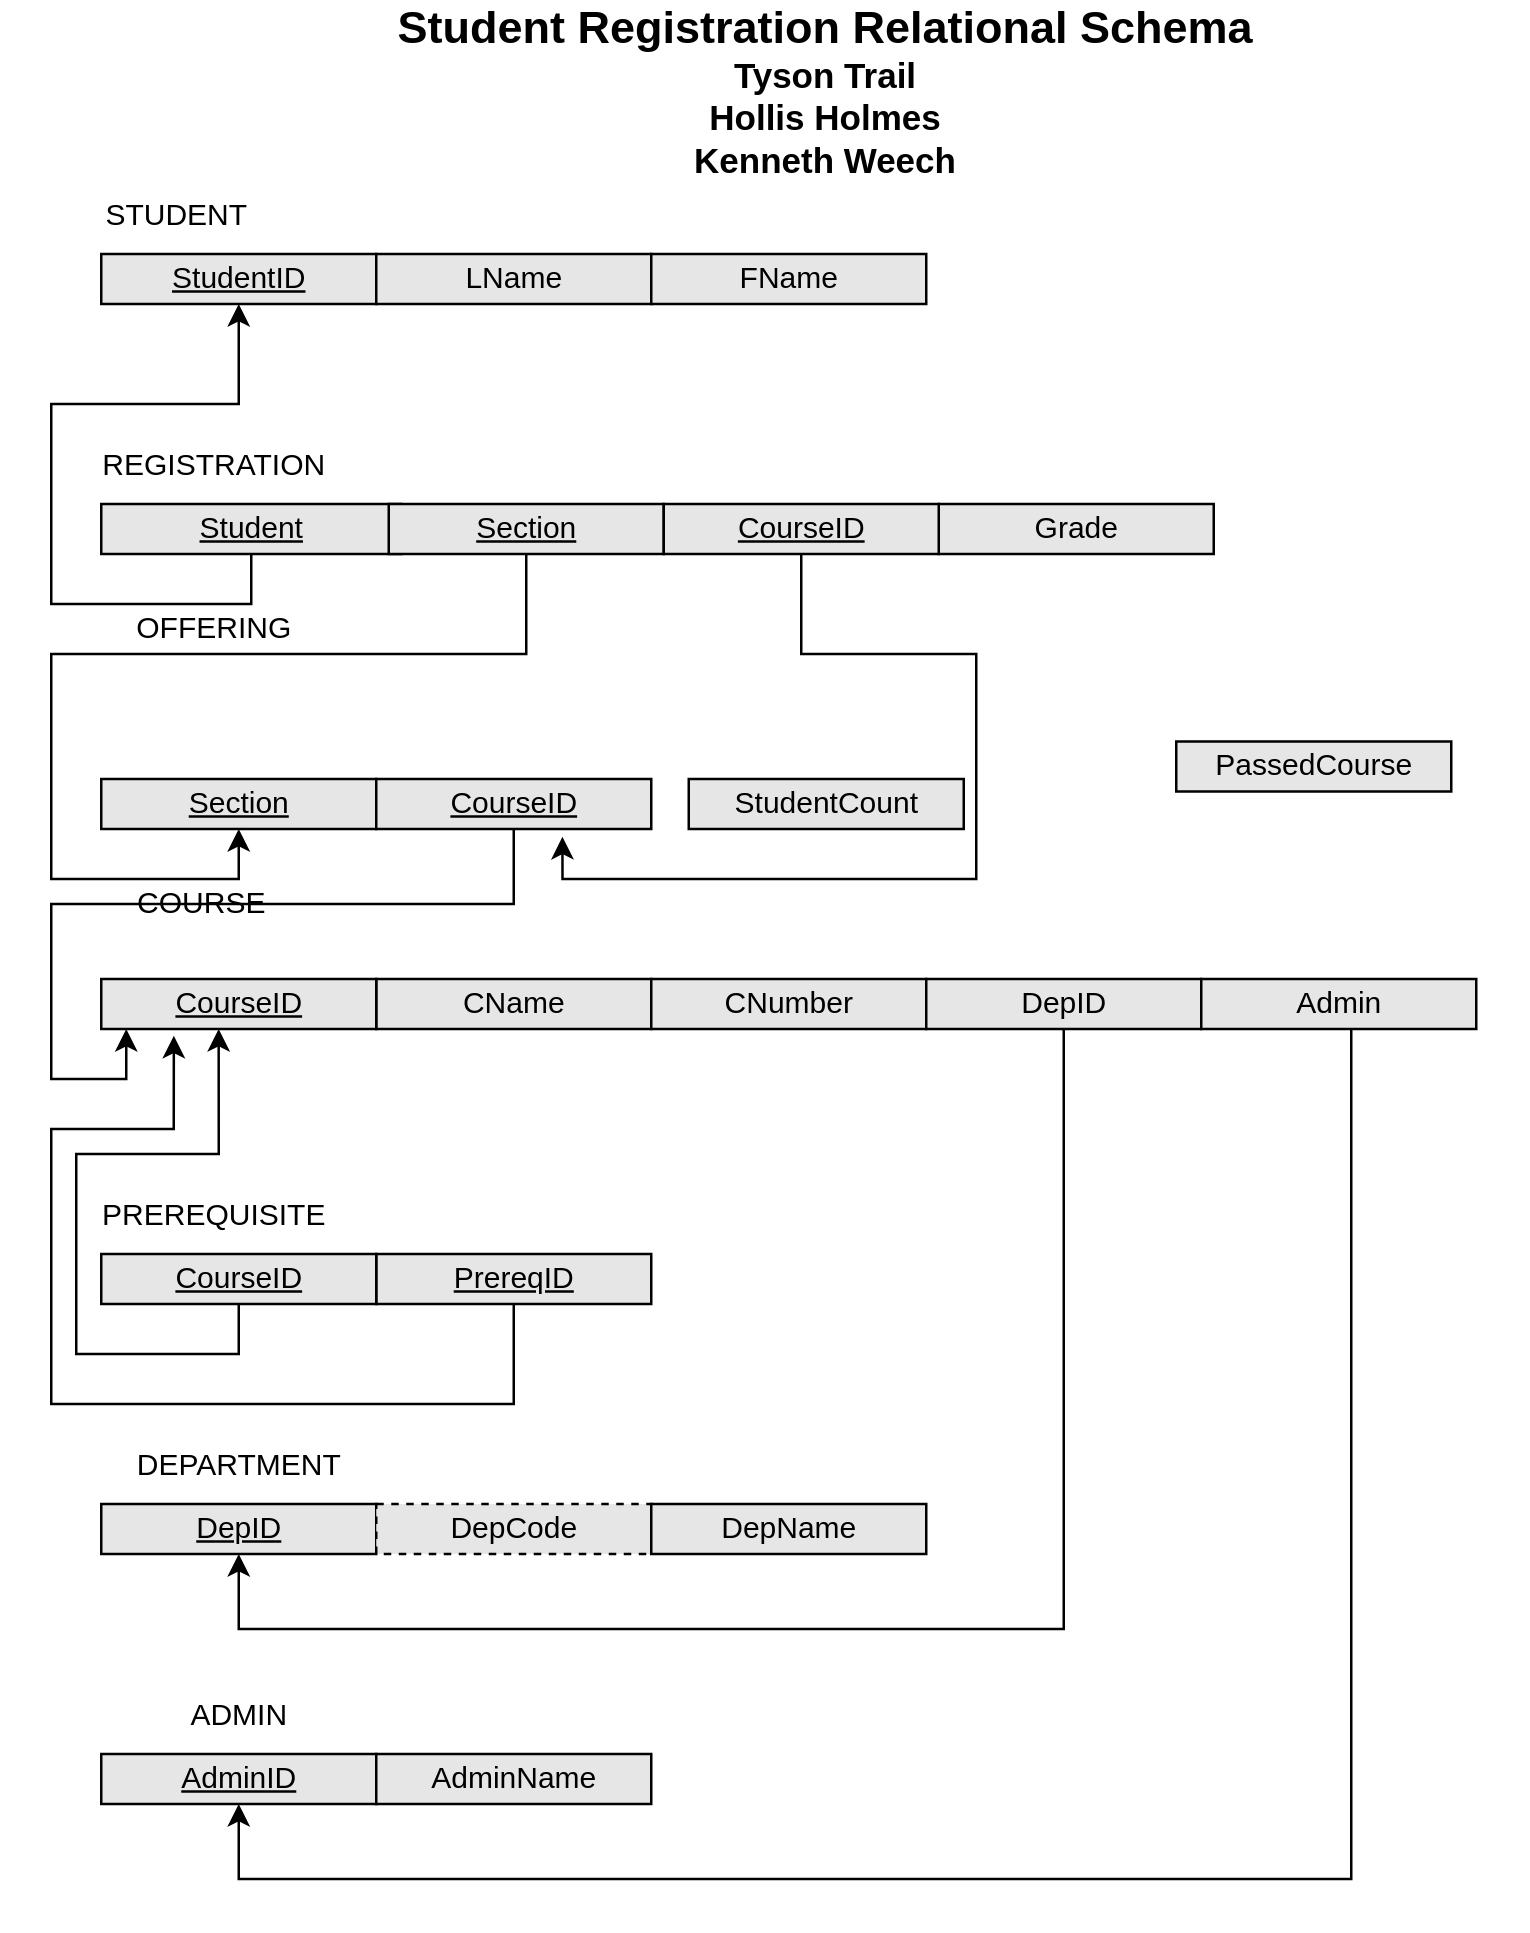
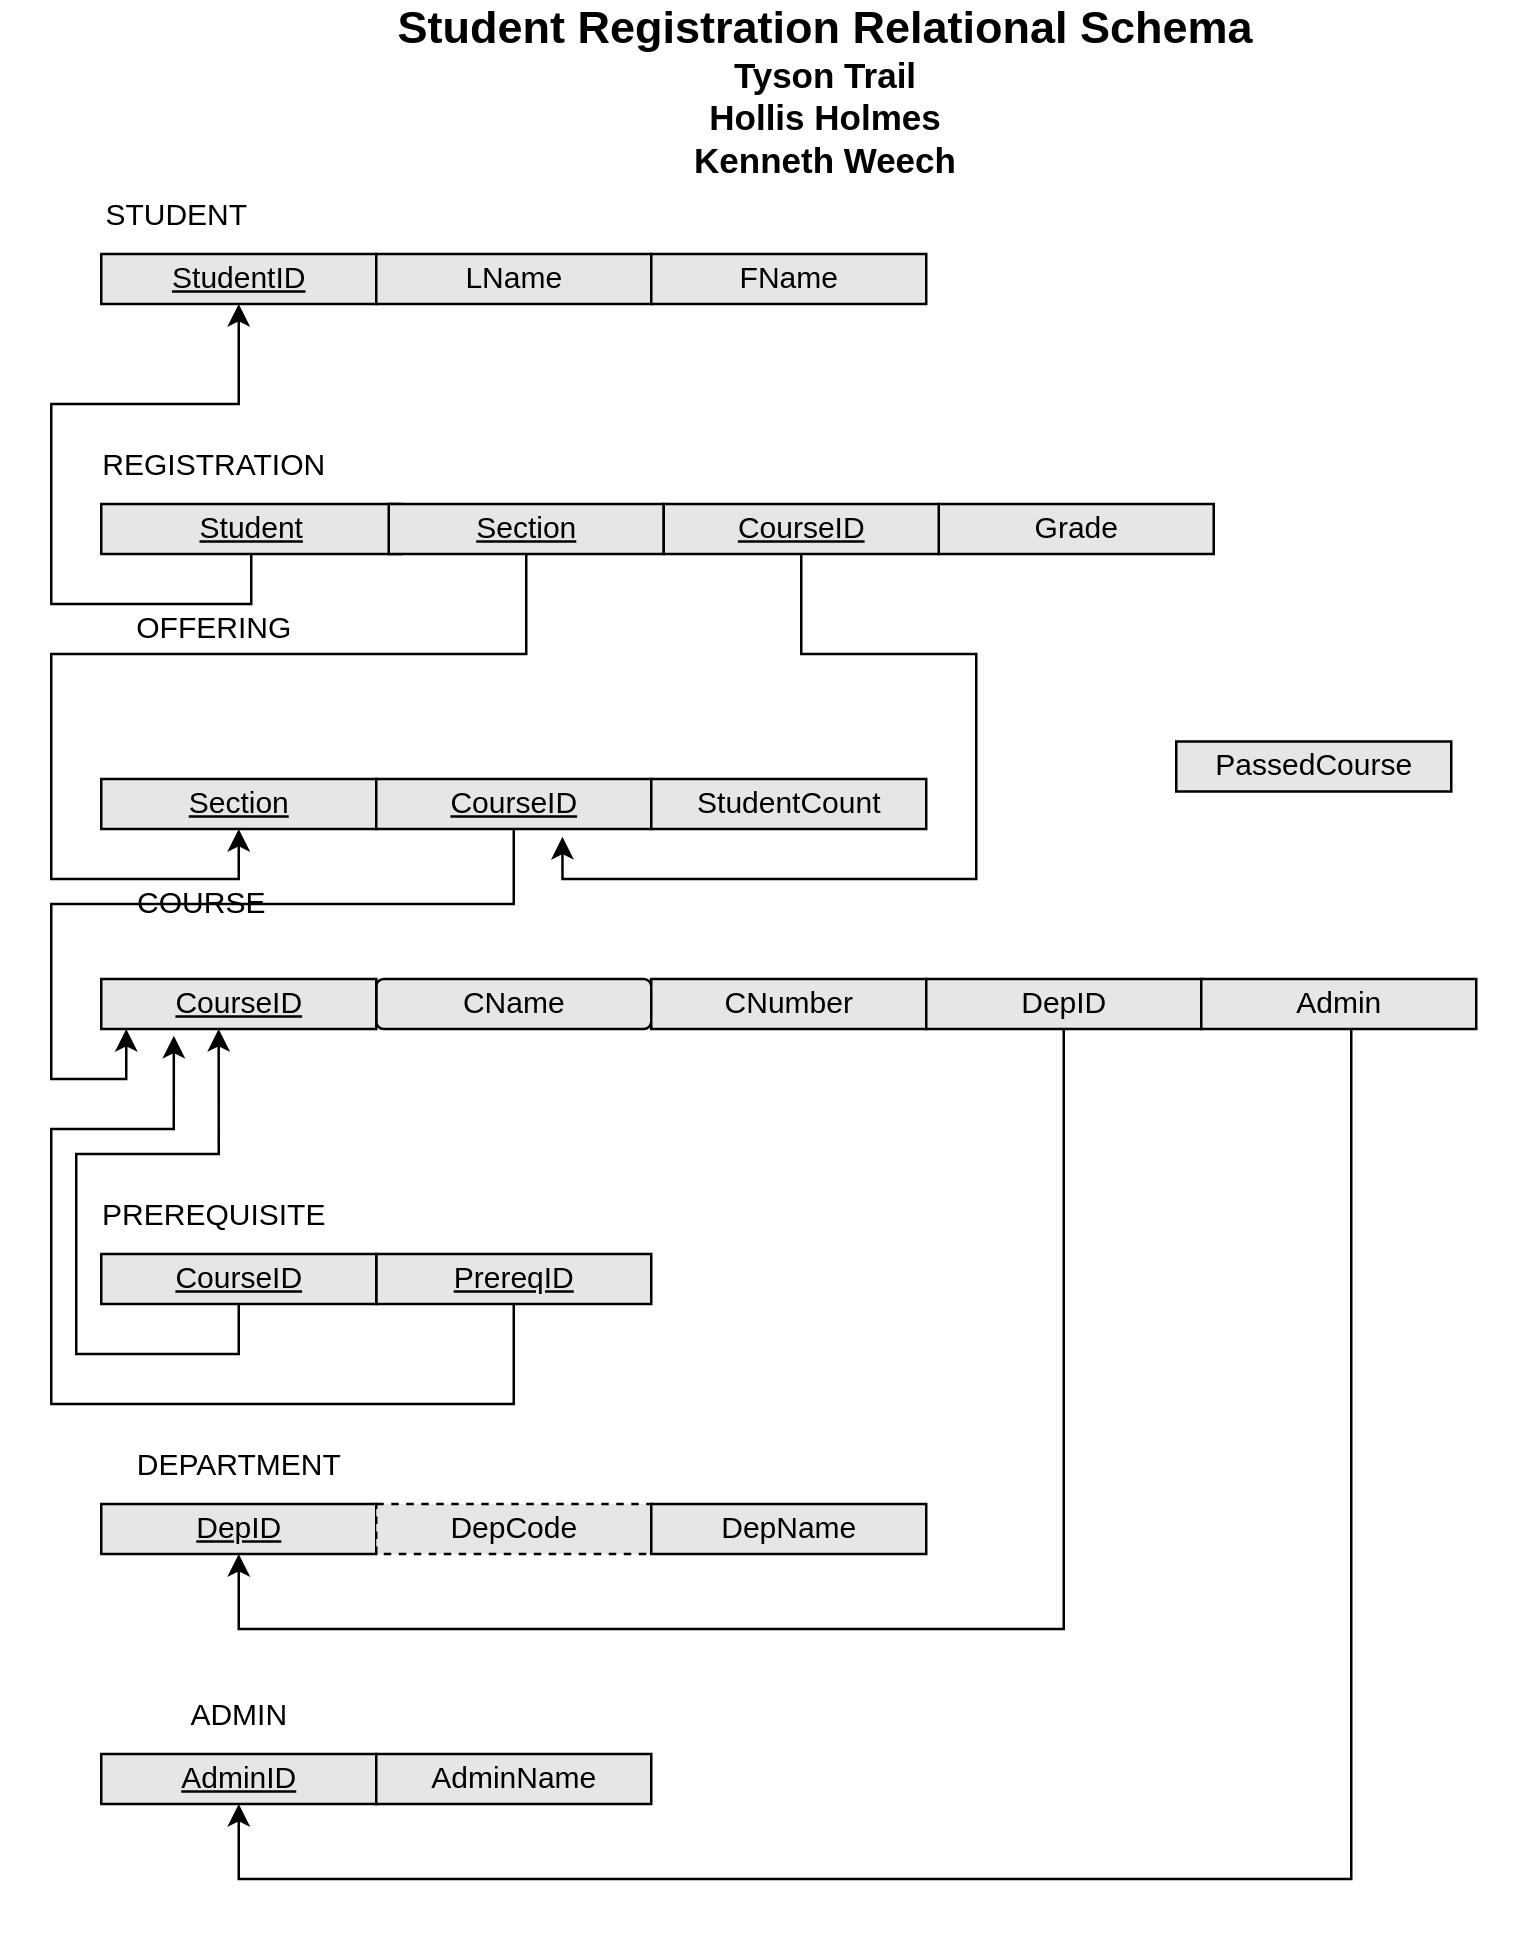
- <mxCell id="38" value="StudentCount" style="html=1;fillColor=#E6E6E6;" vertex="1" parent="1"><mxGeometry x="275" y="310" width="110" height="20" as="geometry" /></mxCell>
+ <mxCell id="38" value="StudentCount" style="html=1;fillColor=#E6E6E6;" vertex="1" parent="1"><mxGeometry x="260" y="310" width="110" height="20" as="geometry" /></mxCell>
- <mxCell id="11" value="CName" style="html=1;fillColor=#E6E6E6;" parent="1" vertex="1"><mxGeometry x="150" y="390" width="110" height="20" as="geometry" /></mxCell>
+ <mxCell id="11" value="CName" style="html=1;fillColor=#E6E6E6;rounded=1;" parent="1" vertex="1"><mxGeometry x="150" y="390" width="110" height="20" as="geometry" /></mxCell>
